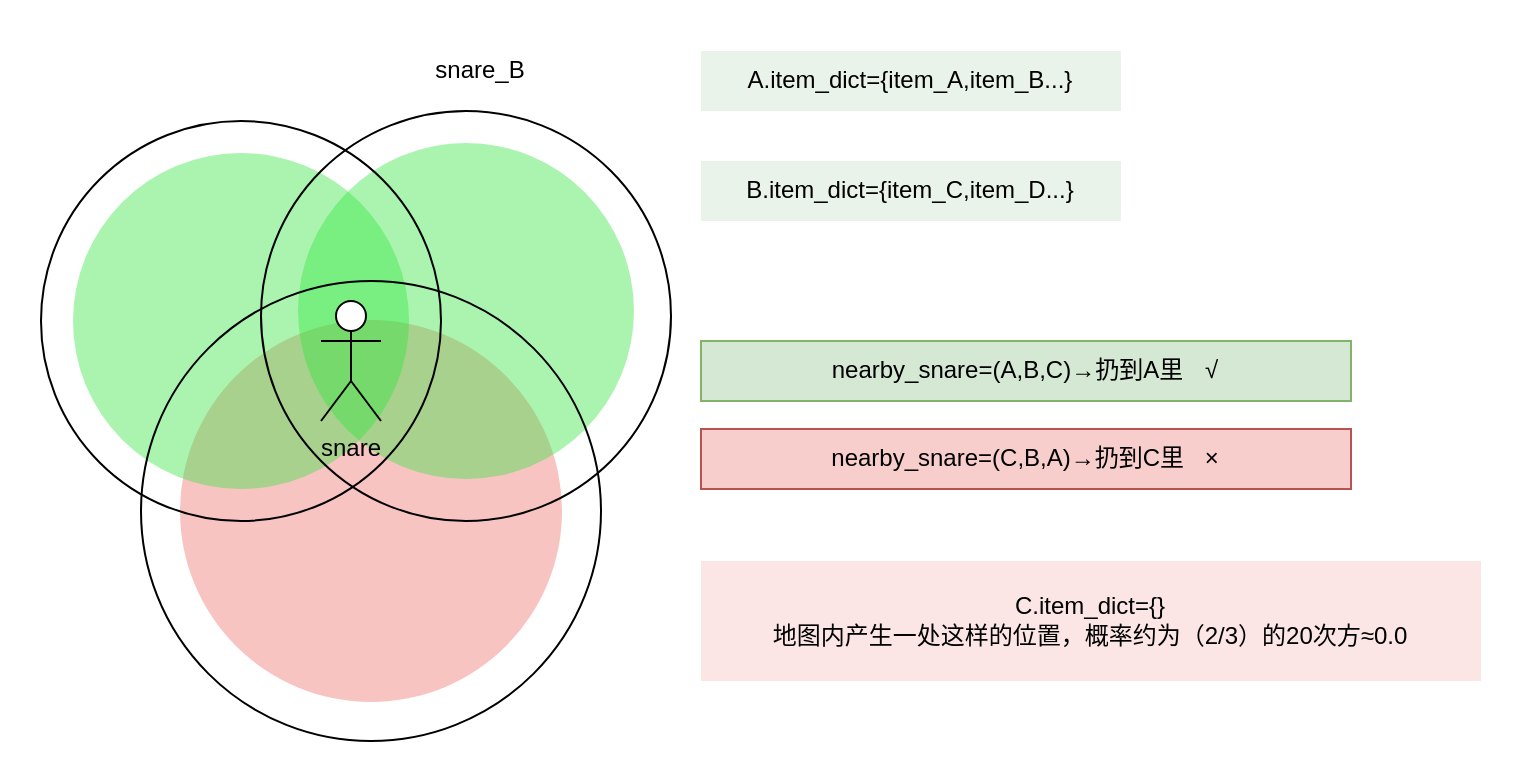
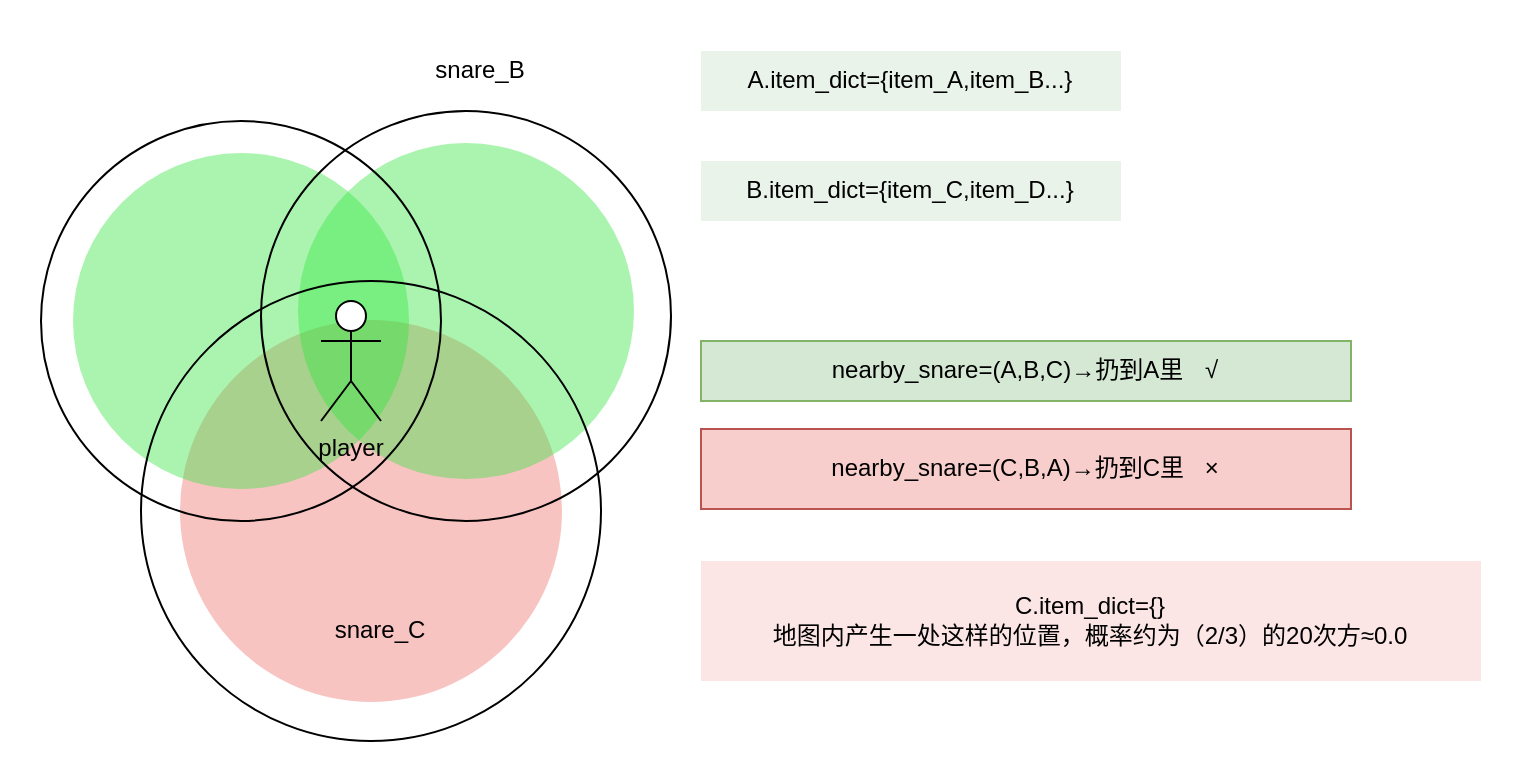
- <mxCell id="7" value="snare" style="shape=umlActor;verticalLabelPosition=bottom;verticalAlign=top;html=1;outlineConnect=0;" vertex="1" parent="1"><mxGeometry x="160" y="150" width="30" height="60" as="geometry" /></mxCell>
+ <mxCell id="7" value="player" style="shape=umlActor;verticalLabelPosition=bottom;verticalAlign=top;html=1;outlineConnect=0;" vertex="1" parent="1"><mxGeometry x="160" y="150" width="30" height="60" as="geometry" /></mxCell>
- <mxCell id="12" value="nearby_snare=(C,B,A)→扔到C里&lt;span style=&quot;white-space: pre;&quot;&gt;&#09;&lt;/span&gt;×" style="text;html=1;strokeColor=#b85450;fillColor=#f8cecc;align=center;verticalAlign=middle;whiteSpace=wrap;rounded=0;" vertex="1" parent="1"><mxGeometry x="350" y="214" width="325" height="30" as="geometry" /></mxCell>
+ <mxCell id="12" value="nearby_snare=(C,B,A)→扔到C里&lt;span style=&quot;white-space: pre;&quot;&gt;&#09;&lt;/span&gt;×" style="text;html=1;strokeColor=#b85450;fillColor=#f8cecc;align=center;verticalAlign=middle;whiteSpace=wrap;rounded=0;" vertex="1" parent="1"><mxGeometry x="350" y="214" width="325" height="40" as="geometry" /></mxCell>
+ <mxCell id="10" value="snare_C" style="text;html=1;strokeColor=none;fillColor=none;align=center;verticalAlign=middle;whiteSpace=wrap;rounded=0;" vertex="1" parent="1"><mxGeometry x="160" y="300" width="60" height="30" as="geometry" /></mxCell>
